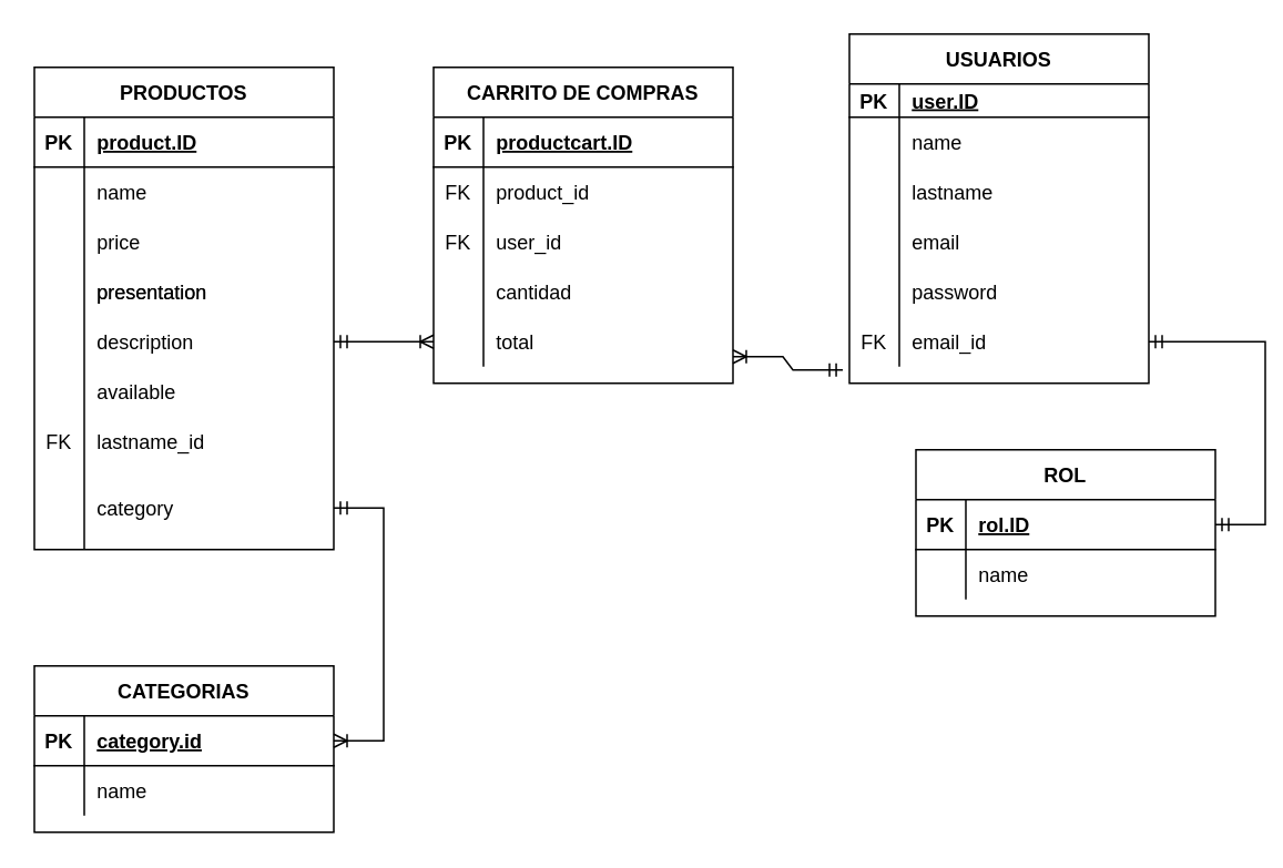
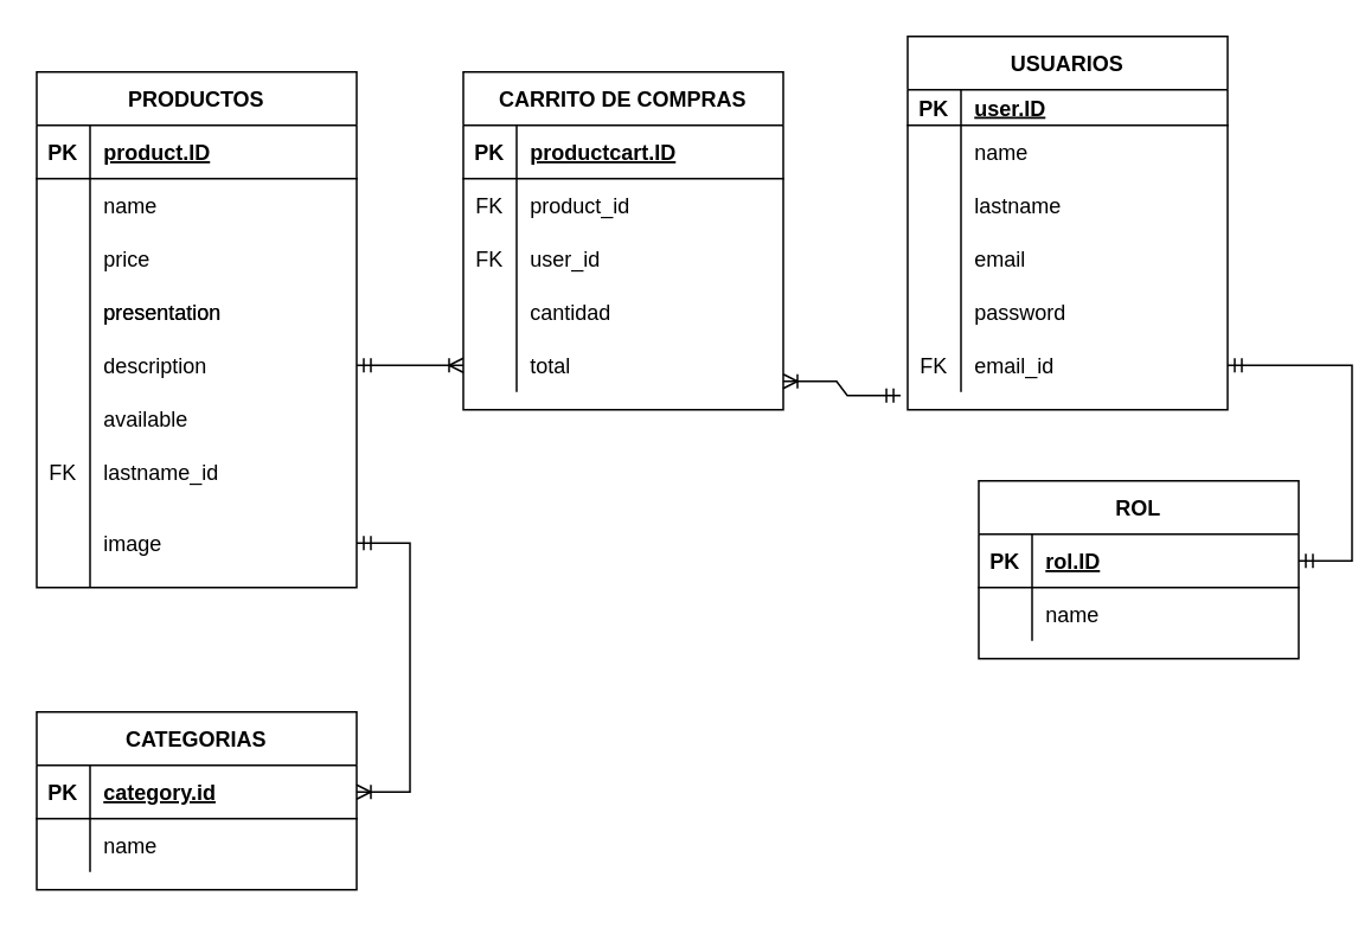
- <mxCell id="52" value="category" style="shape=partialRectangle;connectable=0;fillColor=none;top=0;left=0;bottom=0;right=0;align=left;spacingLeft=6;overflow=hidden;" vertex="1" parent="50"><mxGeometry x="30" width="150" height="50" as="geometry"><mxRectangle width="150" height="50" as="alternateBounds" /></mxGeometry></mxCell>
+ <mxCell id="52" value="image" style="shape=partialRectangle;connectable=0;fillColor=none;top=0;left=0;bottom=0;right=0;align=left;spacingLeft=6;overflow=hidden;" vertex="1" parent="50"><mxGeometry x="30" width="150" height="50" as="geometry"><mxRectangle width="150" height="50" as="alternateBounds" /></mxGeometry></mxCell>
